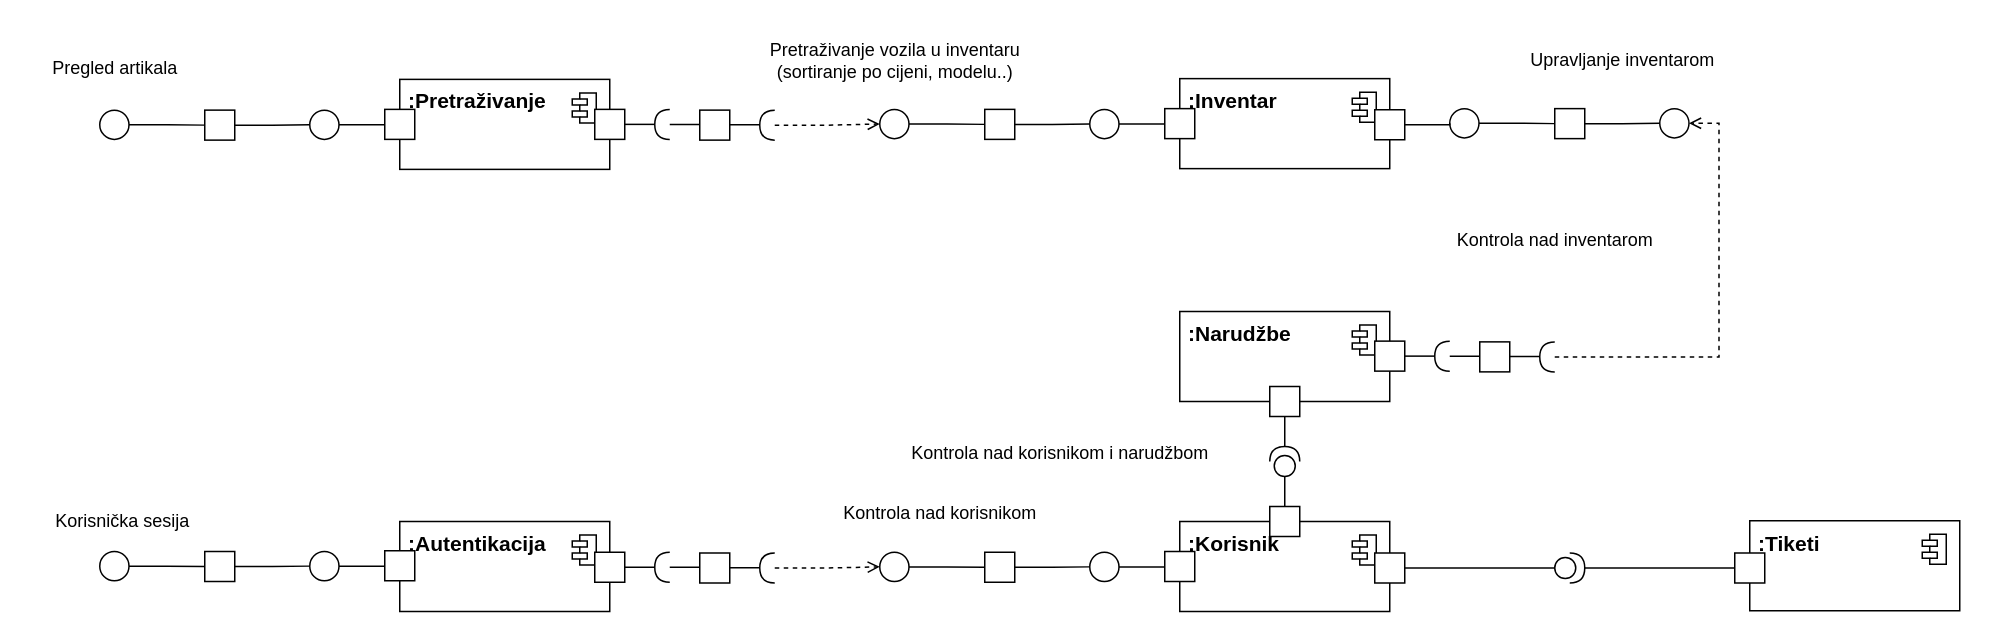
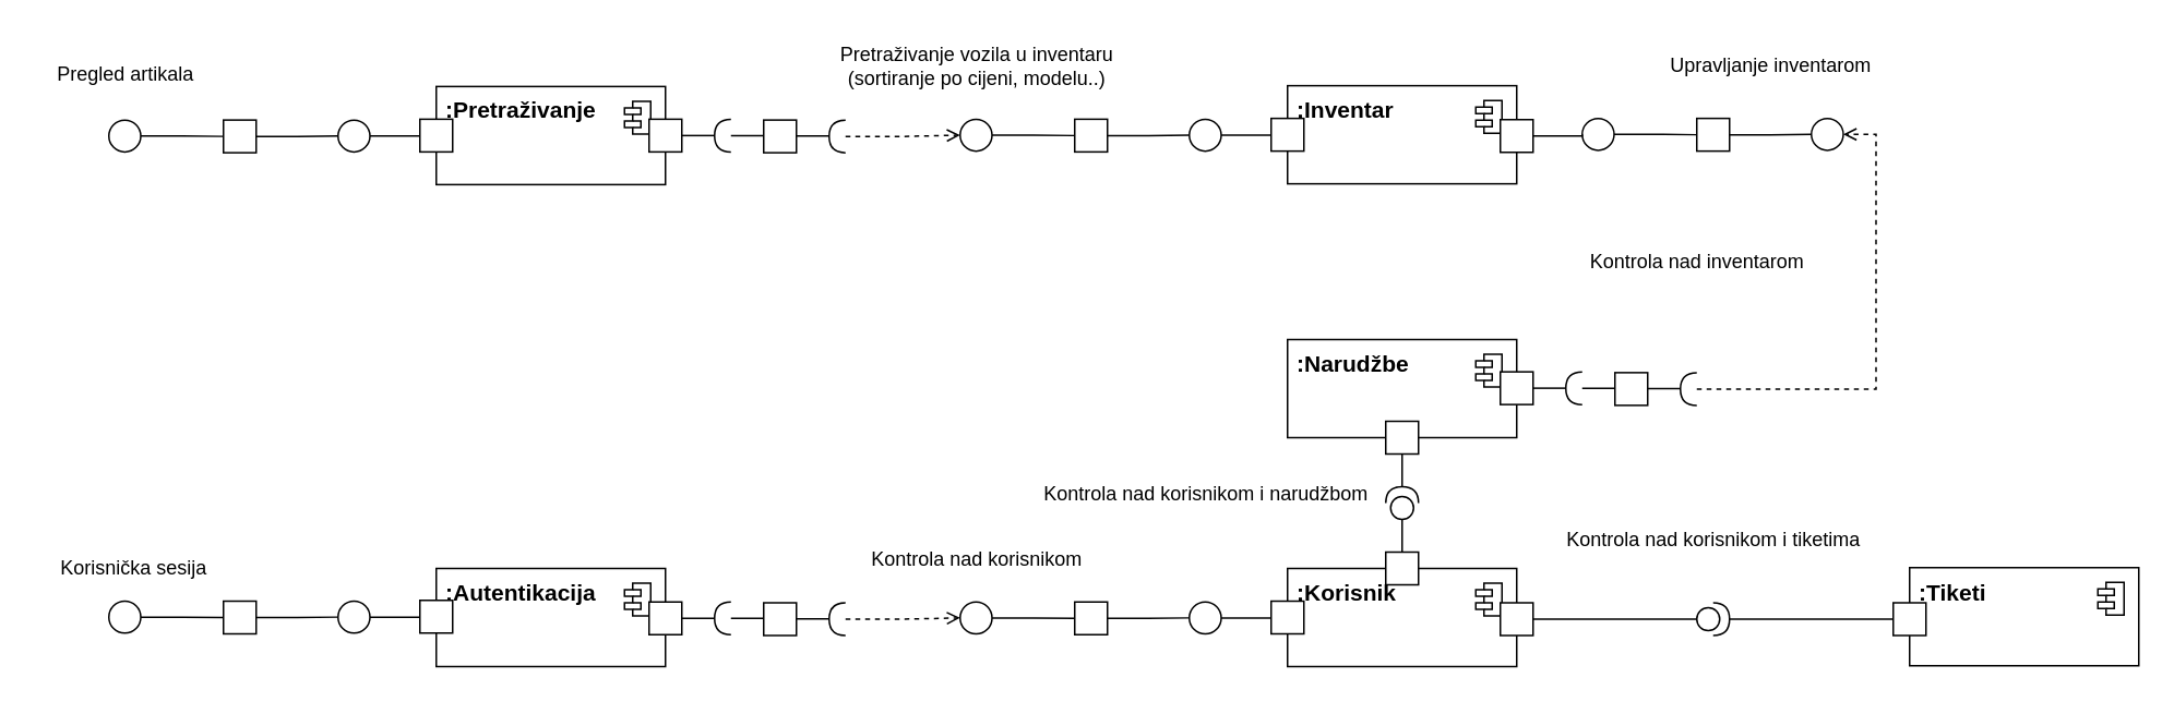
- <mxCell id="94" value="Kontrola nad korisnikom i narudžbom" style="text;html=1;align=center;verticalAlign=middle;resizable=0;points=[];autosize=1;strokeColor=none;fillColor=none;" vertex="1" parent="1"><mxGeometry x="595.75" y="287" width="220" height="30" as="geometry" /></mxCell>
+ <mxCell id="94" value="Kontrola nad korisnikom i narudžbom" style="text;html=1;align=center;verticalAlign=middle;resizable=0;points=[];autosize=1;strokeColor=none;fillColor=none;" vertex="1" parent="1"><mxGeometry x="625.75" y="287" width="220" height="30" as="geometry" /></mxCell>
+ <mxCell id="95" value="Kontrola nad korisnikom i tiketima" style="text;html=1;align=center;verticalAlign=middle;resizable=0;points=[];autosize=1;strokeColor=none;fillColor=none;" vertex="1" parent="1"><mxGeometry x="946" y="315" width="200" height="30" as="geometry" /></mxCell>
- <mxCell id="87" value="Kontrola nad korisnikom" style="text;html=1;align=center;verticalAlign=middle;resizable=0;points=[];autosize=1;strokeColor=none;fillColor=none;" vertex="1" parent="1"><mxGeometry x="551" y="327" width="150" height="30" as="geometry" /></mxCell>
+ <mxCell id="87" value="Kontrola nad korisnikom" style="text;html=1;align=center;verticalAlign=middle;resizable=0;points=[];autosize=1;strokeColor=none;fillColor=none;" vertex="1" parent="1"><mxGeometry x="521" y="327" width="150" height="30" as="geometry" /></mxCell>
